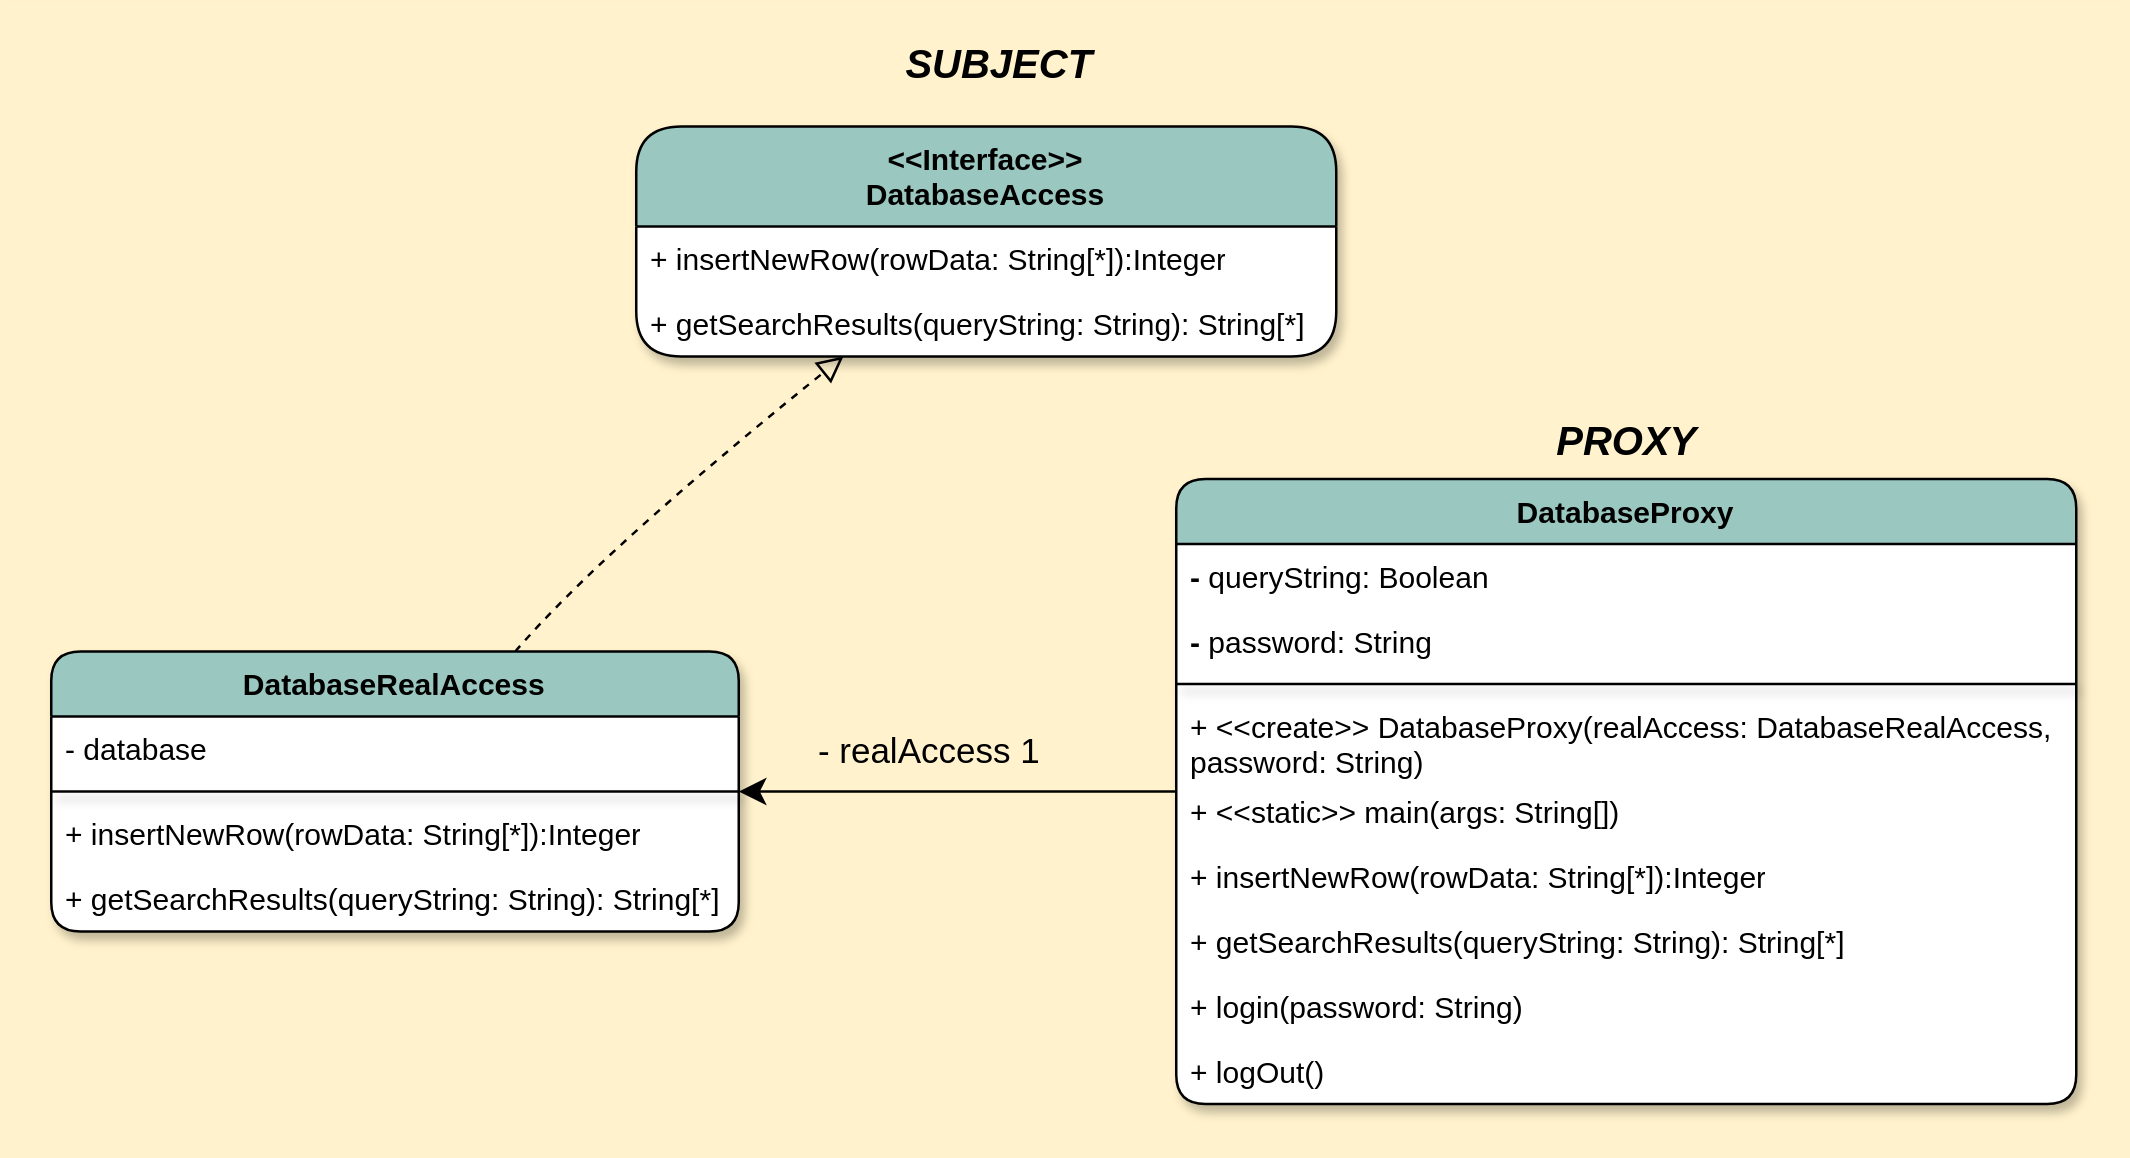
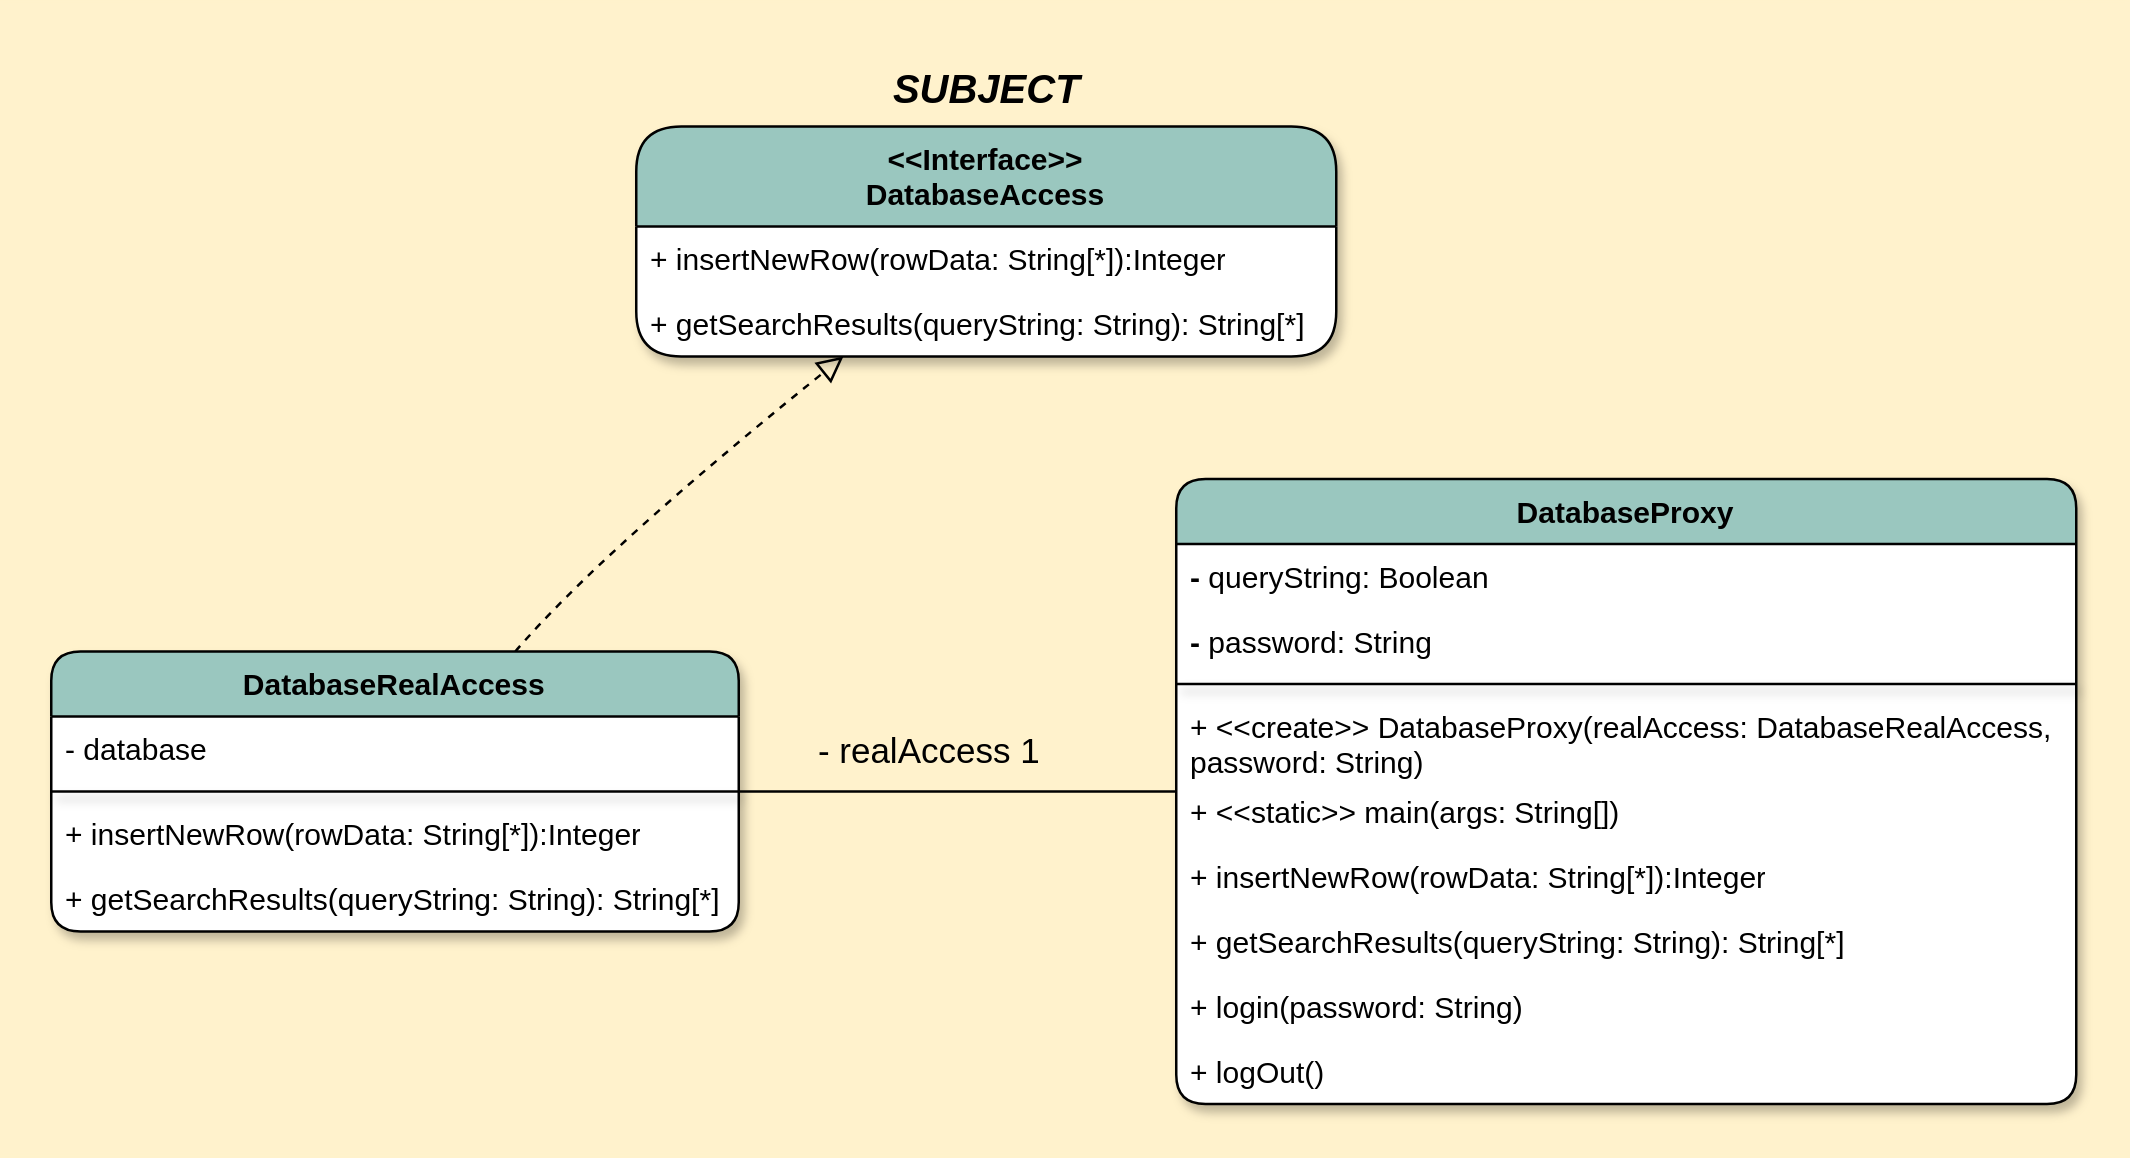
- <mxCell id="23" value="&lt;font color=&quot;#000000&quot;&gt;&lt;b&gt;&lt;i&gt;SUBJECT&lt;/i&gt;&lt;/b&gt;&lt;/font&gt;" style="text;html=1;align=center;verticalAlign=middle;resizable=0;points=[];autosize=1;strokeColor=none;fillColor=none;fontSize=16;" parent="1" vertex="1"><mxGeometry x="349" y="10" width="100" height="30" as="geometry" /></mxCell>
+ <mxCell id="23" value="&lt;font color=&quot;#000000&quot;&gt;&lt;b&gt;&lt;i&gt;SUBJECT&lt;/i&gt;&lt;/b&gt;&lt;/font&gt;" style="text;html=1;align=center;verticalAlign=middle;resizable=0;points=[];autosize=1;strokeColor=none;fillColor=none;fontSize=16;" parent="1" vertex="1"><mxGeometry x="344" y="20" width="100" height="30" as="geometry" /></mxCell>
- <mxCell id="24" value="&lt;font color=&quot;#000000&quot;&gt;&lt;b&gt;&lt;i&gt;PROXY&lt;/i&gt;&lt;/b&gt;&lt;/font&gt;" style="text;html=1;align=center;verticalAlign=middle;resizable=0;points=[];autosize=1;strokeColor=none;fillColor=none;fontSize=16;" parent="1" vertex="1"><mxGeometry x="610" y="161" width="80" height="30" as="geometry" /></mxCell>
- <mxCell id="11" style="edgeStyle=none;curved=1;rounded=0;orthogonalLoop=1;jettySize=auto;html=1;fontSize=12;startSize=8;endSize=8;strokeColor=#000000;" parent="1" source="13" target="6" edge="1"><mxGeometry relative="1" as="geometry" /></mxCell>
+ <mxCell id="11" style="edgeStyle=none;curved=1;rounded=0;orthogonalLoop=1;jettySize=auto;html=1;fontSize=12;startSize=8;endSize=8;strokeColor=#000000;endArrow=none;" parent="1" source="13" target="6" edge="1"><mxGeometry relative="1" as="geometry" /></mxCell>
